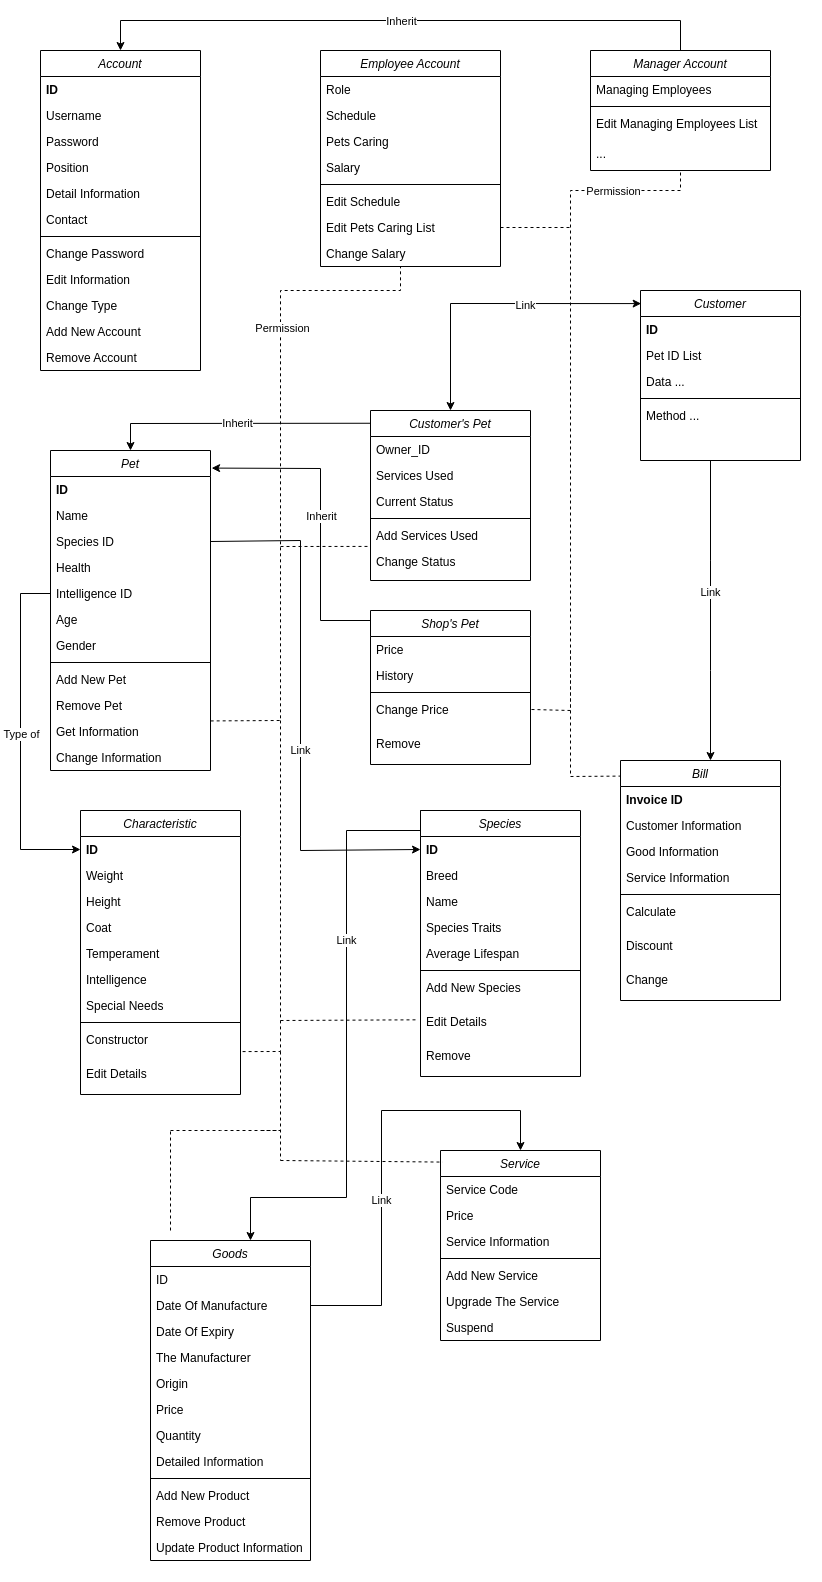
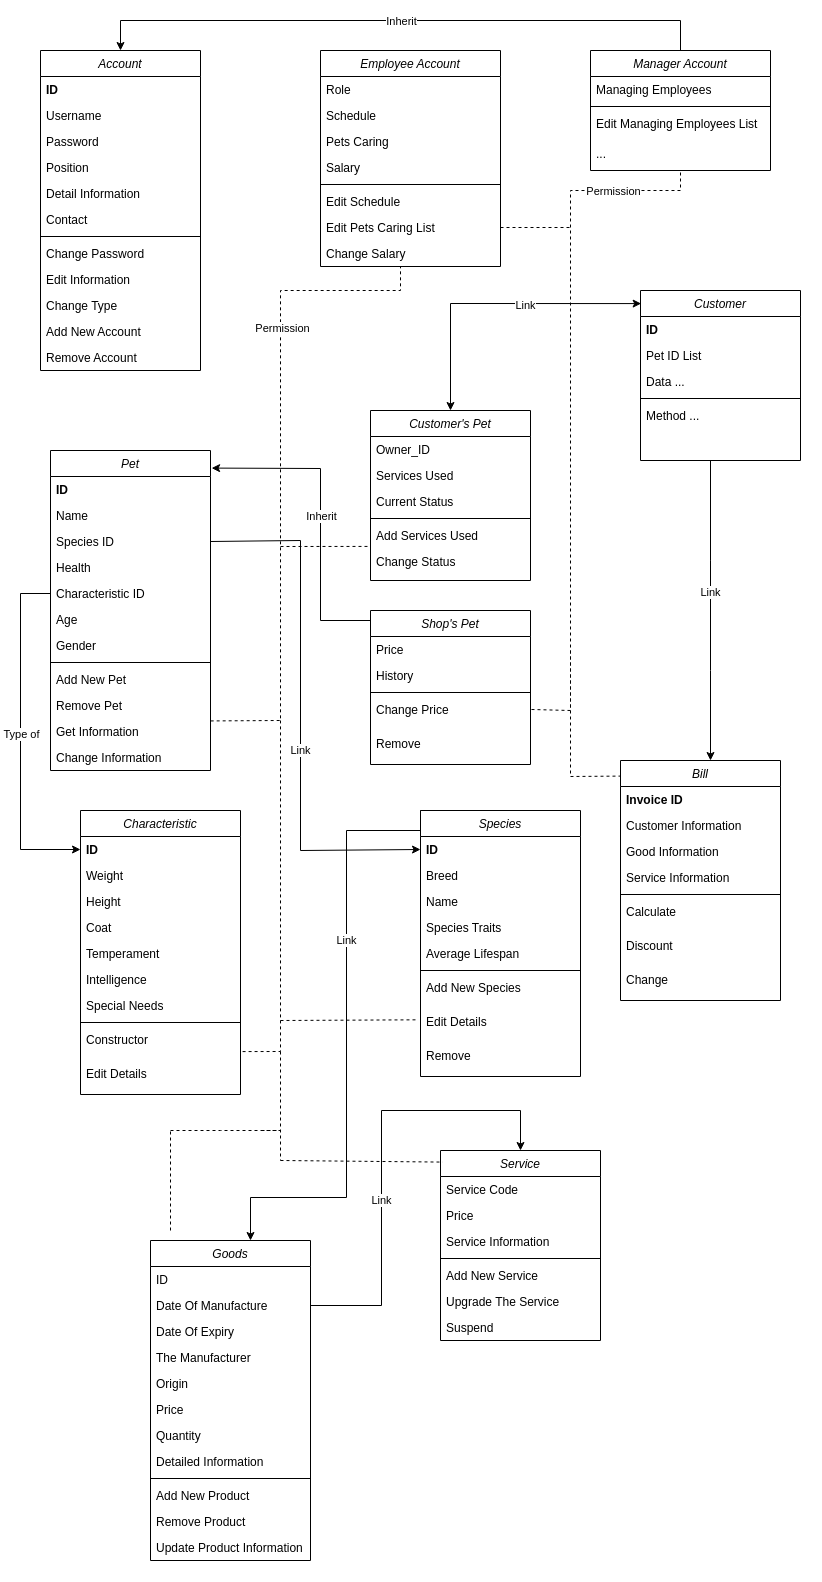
- <mxCell id="51" value="" style="endArrow=classic;html=1;rounded=0;entryX=0.5;entryY=0;entryDx=0;entryDy=0;exitX=-0.002;exitY=0.075;exitDx=0;exitDy=0;exitPerimeter=0;" parent="1" source="44" target="31" edge="1"><mxGeometry relative="1" as="geometry"><mxPoint x="660" y="450" as="sourcePoint" /><mxPoint x="100" y="475" as="targetPoint" /><Array as="points"><mxPoint x="130" y="423" /></Array></mxGeometry></mxCell>
- <mxCell id="52" value="Inherit" style="edgeLabel;resizable=0;html=1;align=center;verticalAlign=middle;" parent="51" connectable="0" vertex="1"><mxGeometry relative="1" as="geometry" /></mxCell>
- <mxCell id="36" value="Intelligence ID" style="text;align=left;verticalAlign=top;spacingLeft=4;spacingRight=4;overflow=hidden;rotatable=0;points=[[0,0.5],[1,0.5]];portConstraint=eastwest;rounded=0;shadow=0;html=0;" parent="31" vertex="1"><mxGeometry y="130" width="160" height="26" as="geometry" /></mxCell>
+ <mxCell id="36" value="Characteristic ID" style="text;align=left;verticalAlign=top;spacingLeft=4;spacingRight=4;overflow=hidden;rotatable=0;points=[[0,0.5],[1,0.5]];portConstraint=eastwest;rounded=0;shadow=0;html=0;" parent="31" vertex="1"><mxGeometry y="130" width="160" height="26" as="geometry" /></mxCell>
